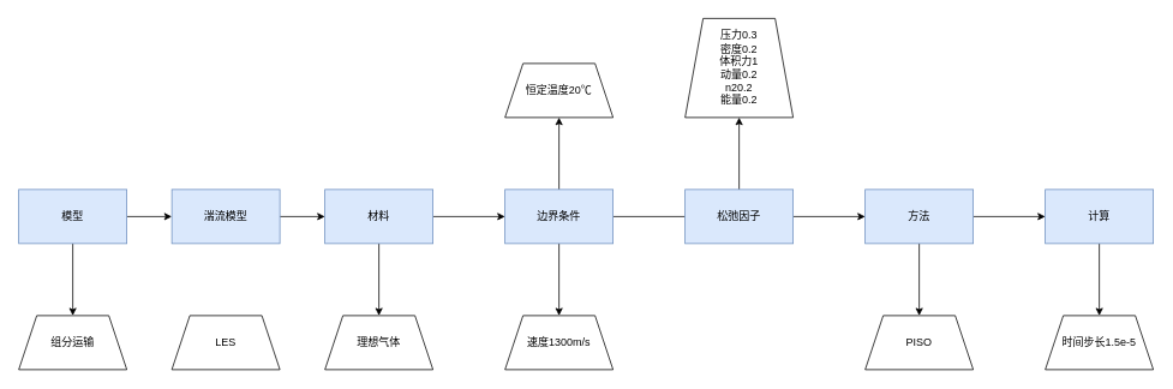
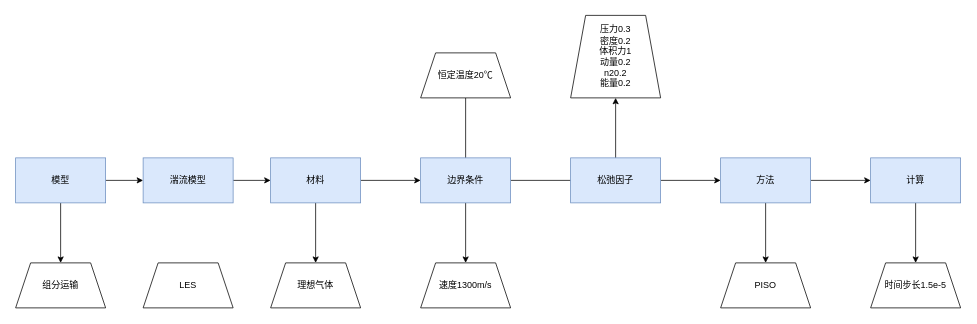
- <mxCell id="10" value="" style="edgeStyle=orthogonalEdgeStyle;rounded=0;orthogonalLoop=1;jettySize=auto;html=1;" edge="1" parent="1" source="11" target="18"><mxGeometry relative="1" as="geometry" /></mxCell>
+ <mxCell id="10" value="" style="edgeStyle=orthogonalEdgeStyle;rounded=0;orthogonalLoop=1;jettySize=auto;html=1;endArrow=none;" edge="1" parent="1" source="11" target="18"><mxGeometry relative="1" as="geometry" /></mxCell>
